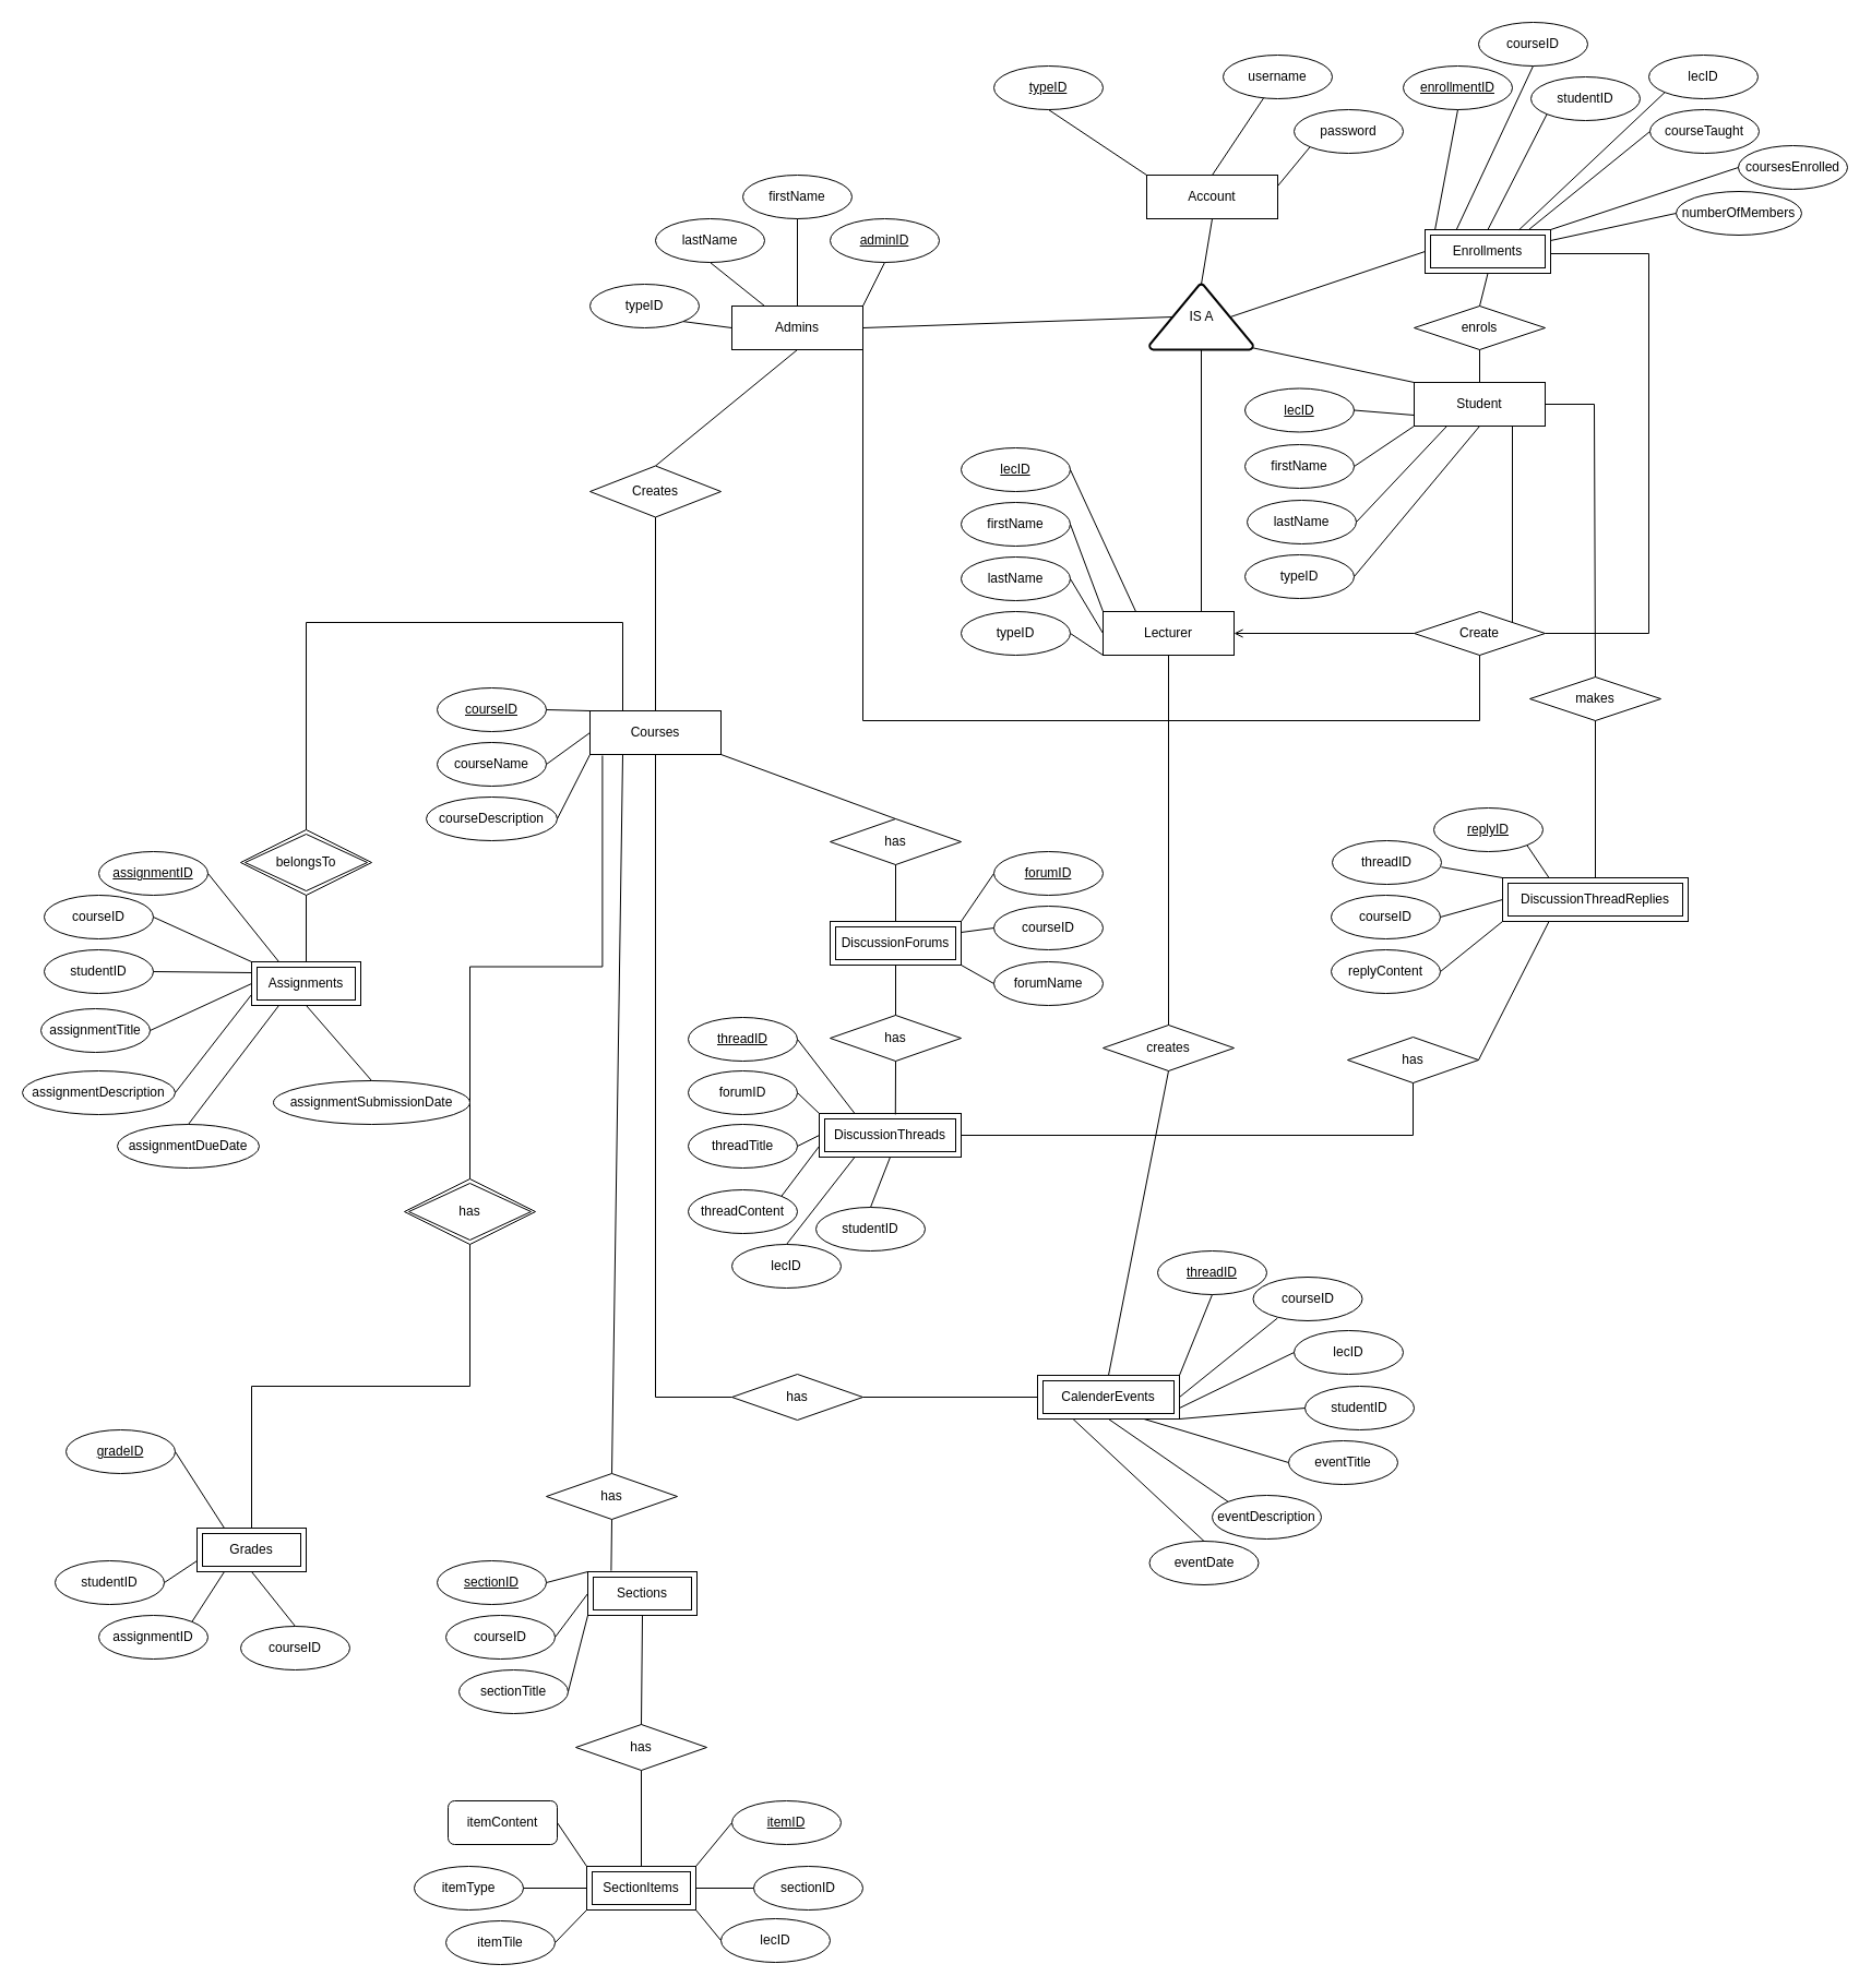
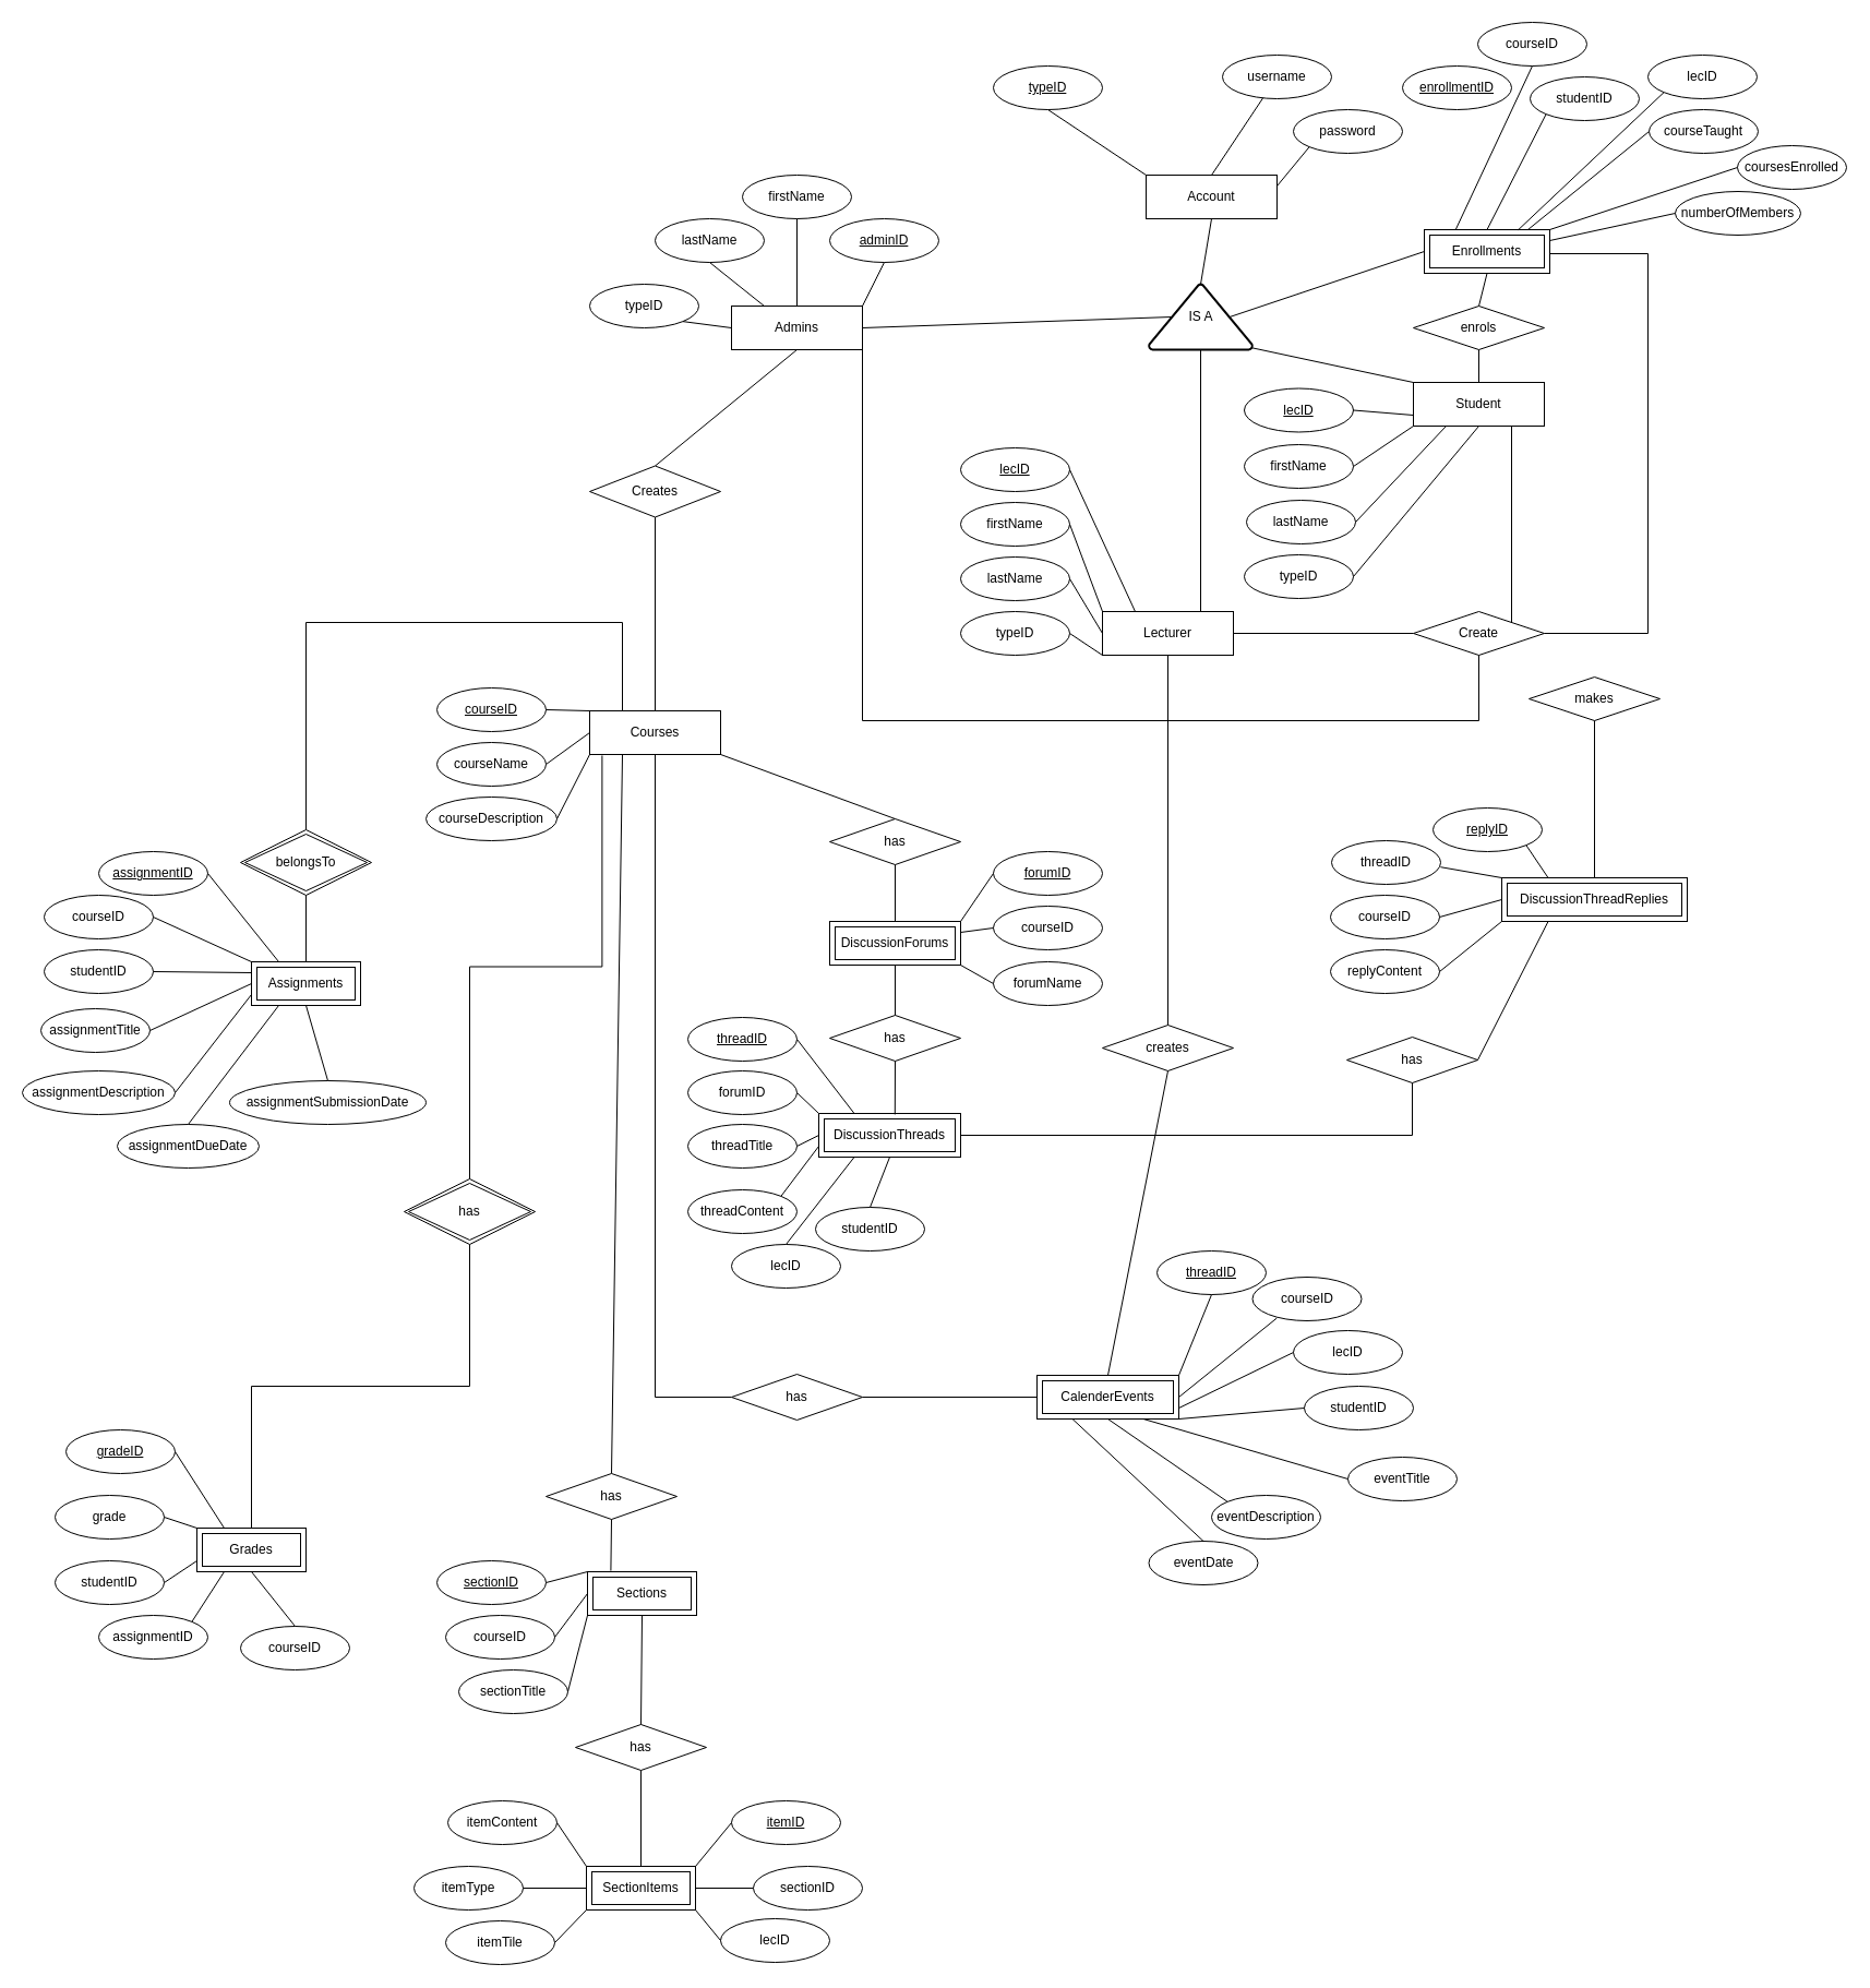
- <mxCell id="88" value="" style="endArrow=none;html=1;rounded=0;entryX=0.08;entryY=-0.01;entryDx=0;entryDy=0;exitX=0.5;exitY=1;exitDx=0;exitDy=0;entryPerimeter=0;" edge="1" parent="1" source="7" target="24"><mxGeometry relative="1" as="geometry"><mxPoint x="1209.645" y="144.142" as="sourcePoint" /><mxPoint x="1180" y="180" as="targetPoint" /></mxGeometry></mxCell>
- <mxCell id="37" value="" style="endArrow=none;html=1;rounded=0;strokeColor=default;exitX=1;exitY=0.5;exitDx=0;exitDy=0;entryX=0.5;entryY=0;entryDx=0;entryDy=0;" parent="1" source="32" target="12" edge="1"><mxGeometry width="50" height="50" relative="1" as="geometry"><mxPoint x="1480" y="380" as="sourcePoint" /><mxPoint x="1460" y="600" as="targetPoint" /><Array as="points"><mxPoint x="1460" y="370" /></Array></mxGeometry></mxCell>
- <mxCell id="35" value="" style="endArrow=open;html=1;rounded=0;entryX=1;entryY=0.5;entryDx=0;entryDy=0;exitX=0;exitY=0.5;exitDx=0;exitDy=0;" parent="1" source="4" target="31" edge="1"><mxGeometry relative="1" as="geometry"><mxPoint x="1270" y="390" as="sourcePoint" /><mxPoint x="1166.55" y="328.2" as="targetPoint" /></mxGeometry></mxCell>
+ <mxCell id="35" value="" style="endArrow=none;html=1;rounded=0;entryX=1;entryY=0.5;entryDx=0;entryDy=0;exitX=0;exitY=0.5;exitDx=0;exitDy=0;" parent="1" source="4" target="31" edge="1"><mxGeometry relative="1" as="geometry"><mxPoint x="1270" y="390" as="sourcePoint" /><mxPoint x="1166.55" y="328.2" as="targetPoint" /></mxGeometry></mxCell>
- <mxCell id="179" value="assignmentSubmissionDate" style="ellipse;whiteSpace=wrap;html=1;align=center;" vertex="1" parent="1"><mxGeometry x="250" y="990" width="180" height="40" as="geometry" /></mxCell>
+ <mxCell id="179" value="assignmentSubmissionDate" style="ellipse;whiteSpace=wrap;html=1;align=center;" vertex="1" parent="1"><mxGeometry x="210" y="990" width="180" height="40" as="geometry" /></mxCell>
- <mxCell id="157" value="eventTitle" style="ellipse;whiteSpace=wrap;html=1;align=center;" vertex="1" parent="1"><mxGeometry x="1180" y="1320" width="100" height="40" as="geometry" /></mxCell>
+ <mxCell id="157" value="eventTitle" style="ellipse;whiteSpace=wrap;html=1;align=center;" vertex="1" parent="1"><mxGeometry x="1235" y="1335" width="100" height="40" as="geometry" /></mxCell>
+ <mxCell id="181" value="grade" style="ellipse;whiteSpace=wrap;html=1;align=center;" vertex="1" parent="1"><mxGeometry x="50" y="1370" width="100" height="40" as="geometry" /></mxCell>
+ <mxCell id="193" value="" style="endArrow=none;html=1;rounded=0;entryX=1;entryY=0.5;entryDx=0;entryDy=0;exitX=0;exitY=0;exitDx=0;exitDy=0;" edge="1" parent="1" source="168" target="181"><mxGeometry relative="1" as="geometry"><mxPoint x="170" y="1390" as="sourcePoint" /><mxPoint x="170" y="1340" as="targetPoint" /></mxGeometry></mxCell>
- <mxCell id="140" value="itemContent" style="whiteSpace=wrap;html=1;align=center;rounded=1;" vertex="1" parent="1"><mxGeometry x="410" y="1650" width="100" height="40" as="geometry" /></mxCell>
+ <mxCell id="140" value="itemContent" style="ellipse;whiteSpace=wrap;html=1;align=center;" vertex="1" parent="1"><mxGeometry x="410" y="1650" width="100" height="40" as="geometry" /></mxCell>
